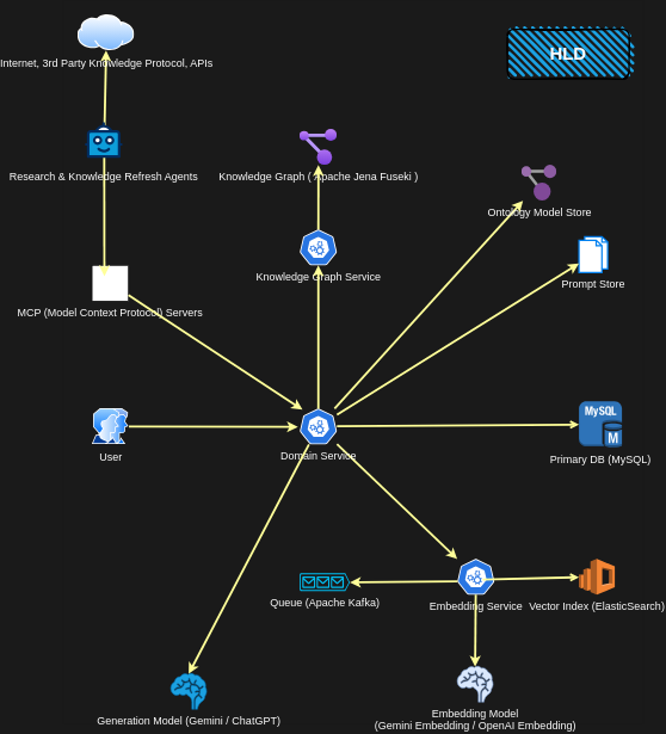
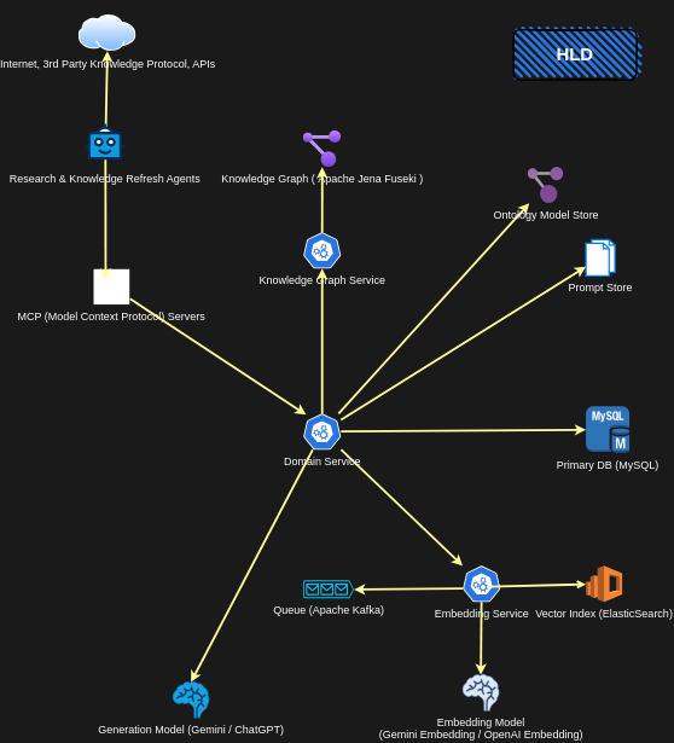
- <mxCell id="31" value="&lt;h1&gt;&lt;font style=&quot;color: rgb(255, 255, 255); font-size: 25px;&quot;&gt;HLD&lt;/font&gt;&lt;/h1&gt;" style="rounded=1;whiteSpace=wrap;html=1;strokeWidth=2;fillWeight=4;hachureGap=8;hachureAngle=45;fillColor=#1ba1e2;sketch=1;fontColor=#FFFFFF;" vertex="1" parent="1"><mxGeometry x="620" y="40" width="170" height="70" as="geometry" /></mxCell>
+ <mxCell id="31" value="&lt;h1&gt;&lt;font style=&quot;color: rgb(255, 255, 255); font-size: 25px;&quot;&gt;HLD&lt;/font&gt;&lt;/h1&gt;" style="rounded=1;whiteSpace=wrap;html=1;strokeWidth=2;fillWeight=4;hachureGap=8;hachureAngle=45;fillColor=#2875e2;sketch=1;fontColor=#FFFFFF;" vertex="1" parent="1"><mxGeometry x="620" y="40" width="170" height="70" as="geometry" /></mxCell>
- <mxCell id="6" value="" style="edgeStyle=none;html=1;fontColor=#FFFFFF;strokeColor=#FFFF99;strokeWidth=3;fontSize=15;endArrow=open;" parent="1" source="9" target="3" edge="1"><mxGeometry x="0.011" y="18" relative="1" as="geometry"><mxPoint as="offset" /></mxGeometry></mxCell>
+ <mxCell id="6" value="" style="edgeStyle=none;html=1;fontColor=#FFFFFF;strokeColor=#FFFF99;strokeWidth=3;fontSize=15;" parent="1" source="9" target="3" edge="1"><mxGeometry x="0.011" y="18" relative="1" as="geometry"><mxPoint as="offset" /></mxGeometry></mxCell>
- <mxCell id="23" value="User" style="image;aspect=fixed;perimeter=ellipsePerimeter;html=1;align=center;shadow=0;dashed=0;spacingTop=3;image=img/lib/active_directory/user_accounts.svg;fontColor=#FFFFFF;labelBackgroundColor=none;fontSize=15;" parent="1" vertex="1"><mxGeometry x="40" y="570" width="51.55" height="50" as="geometry" /></mxCell>
- <mxCell id="27" style="edgeStyle=none;html=1;entryX=-0.045;entryY=0.511;entryDx=0;entryDy=0;entryPerimeter=0;strokeColor=#FFFF99;fontColor=#FFFFFF;strokeWidth=3;fontSize=15;" parent="1" source="23" target="9" edge="1"><mxGeometry relative="1" as="geometry" /></mxCell>
